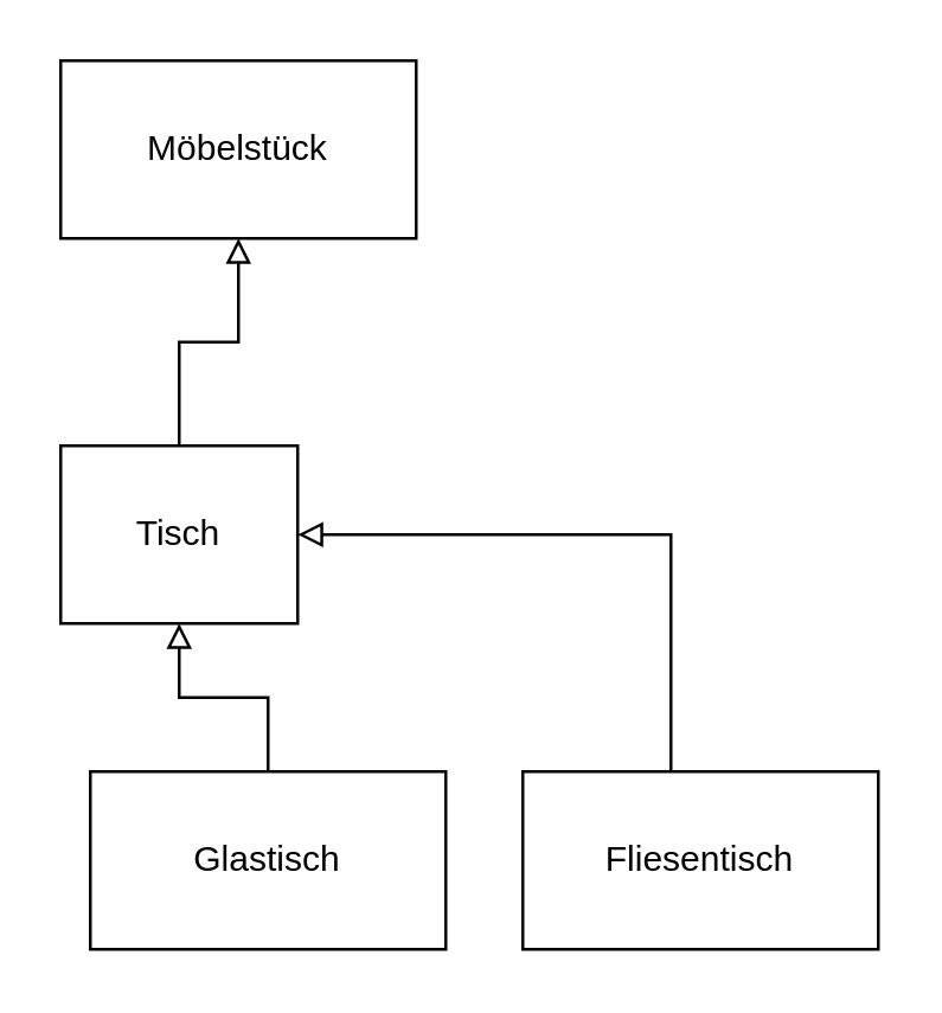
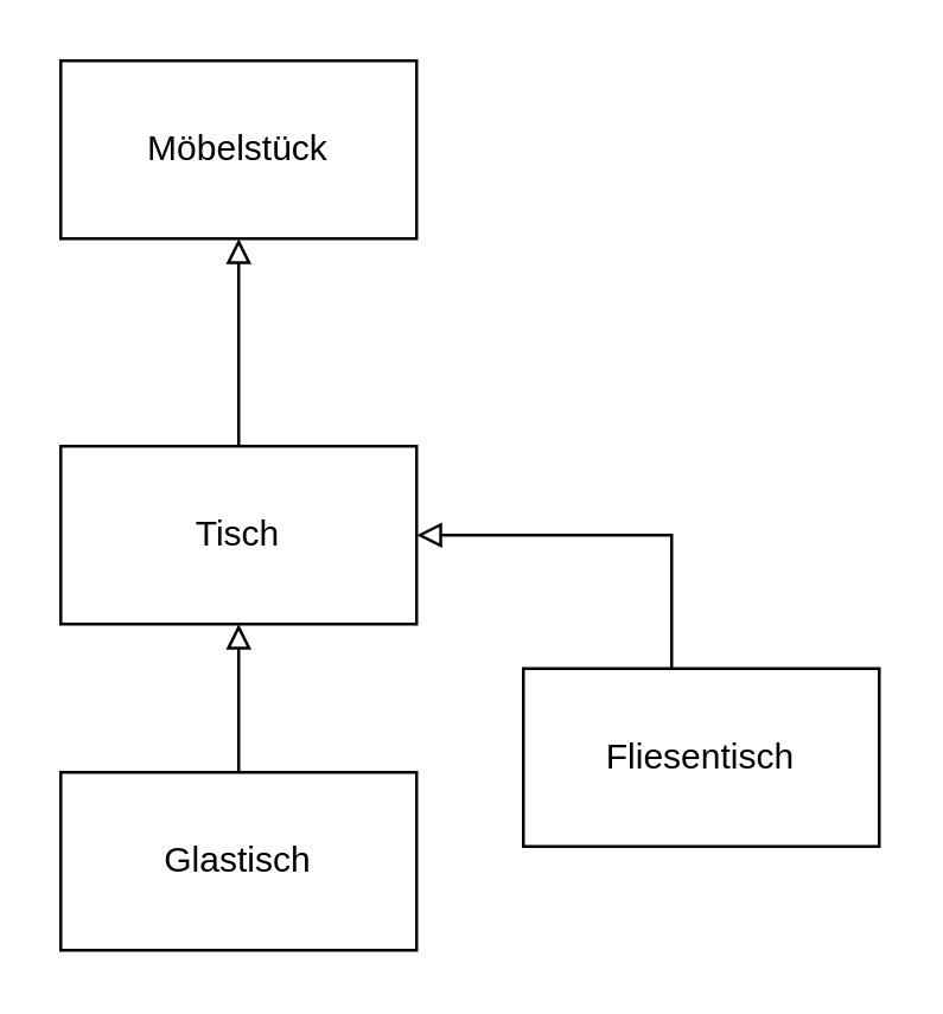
- <mxCell id="4" value="Tisch" style="rounded=0;whiteSpace=wrap;html=1;" vertex="1" parent="1"><mxGeometry x="20" y="150" width="80" height="60" as="geometry" /></mxCell>
+ <mxCell id="4" value="Tisch" style="rounded=0;whiteSpace=wrap;html=1;" vertex="1" parent="1"><mxGeometry x="20" y="150" width="120" height="60" as="geometry" /></mxCell>
- <mxCell id="6" value="Glastisch" style="rounded=0;whiteSpace=wrap;html=1;" vertex="1" parent="1"><mxGeometry x="30" y="260" width="120" height="60" as="geometry" /></mxCell>
+ <mxCell id="6" value="Glastisch" style="rounded=0;whiteSpace=wrap;html=1;" vertex="1" parent="1"><mxGeometry x="20" y="260" width="120" height="60" as="geometry" /></mxCell>
- <mxCell id="8" value="Fliesentisch" style="rounded=0;whiteSpace=wrap;html=1;" vertex="1" parent="1"><mxGeometry x="176" y="260" width="120" height="60" as="geometry" /></mxCell>
+ <mxCell id="8" value="Fliesentisch" style="rounded=0;whiteSpace=wrap;html=1;" vertex="1" parent="1"><mxGeometry x="176" y="225" width="120" height="60" as="geometry" /></mxCell>
